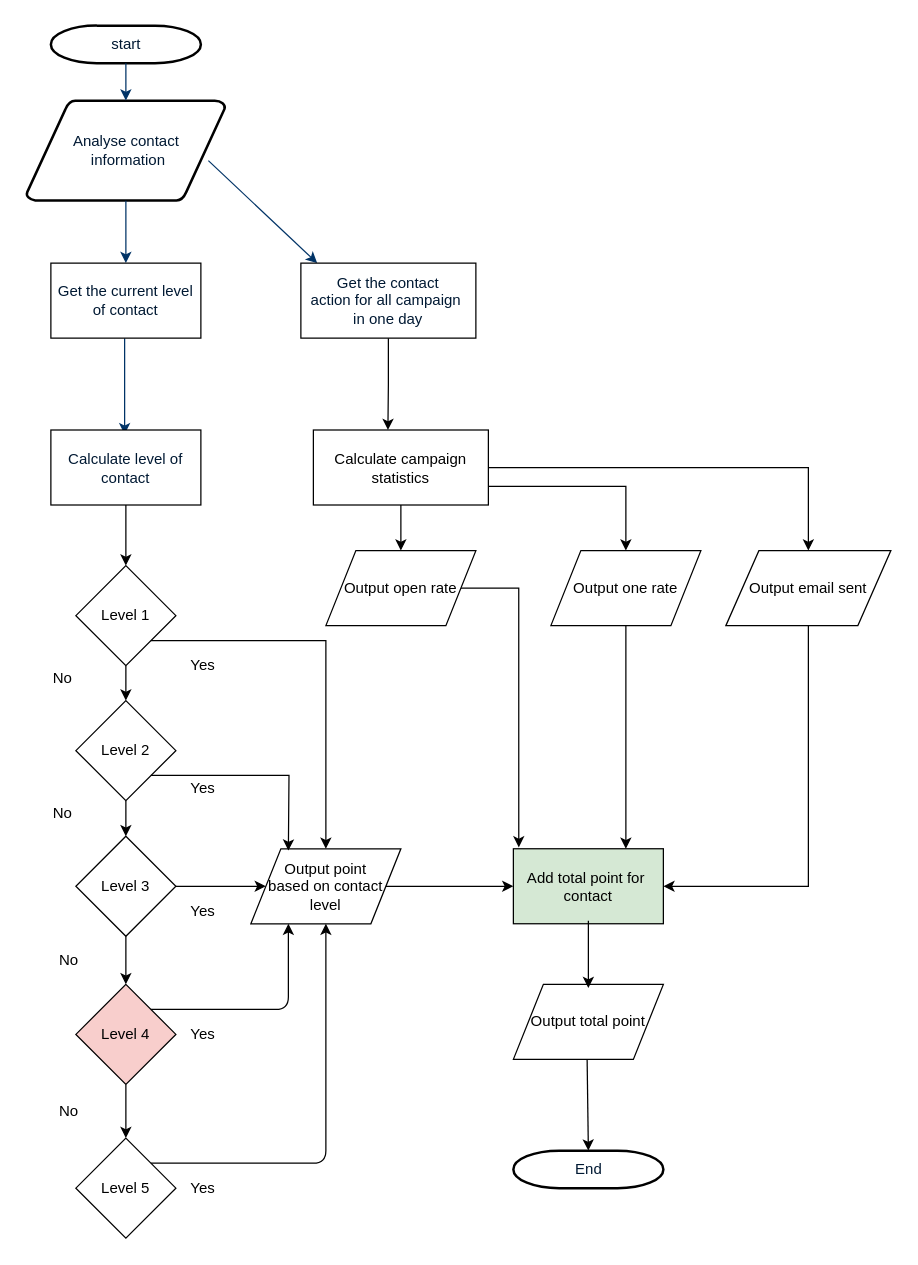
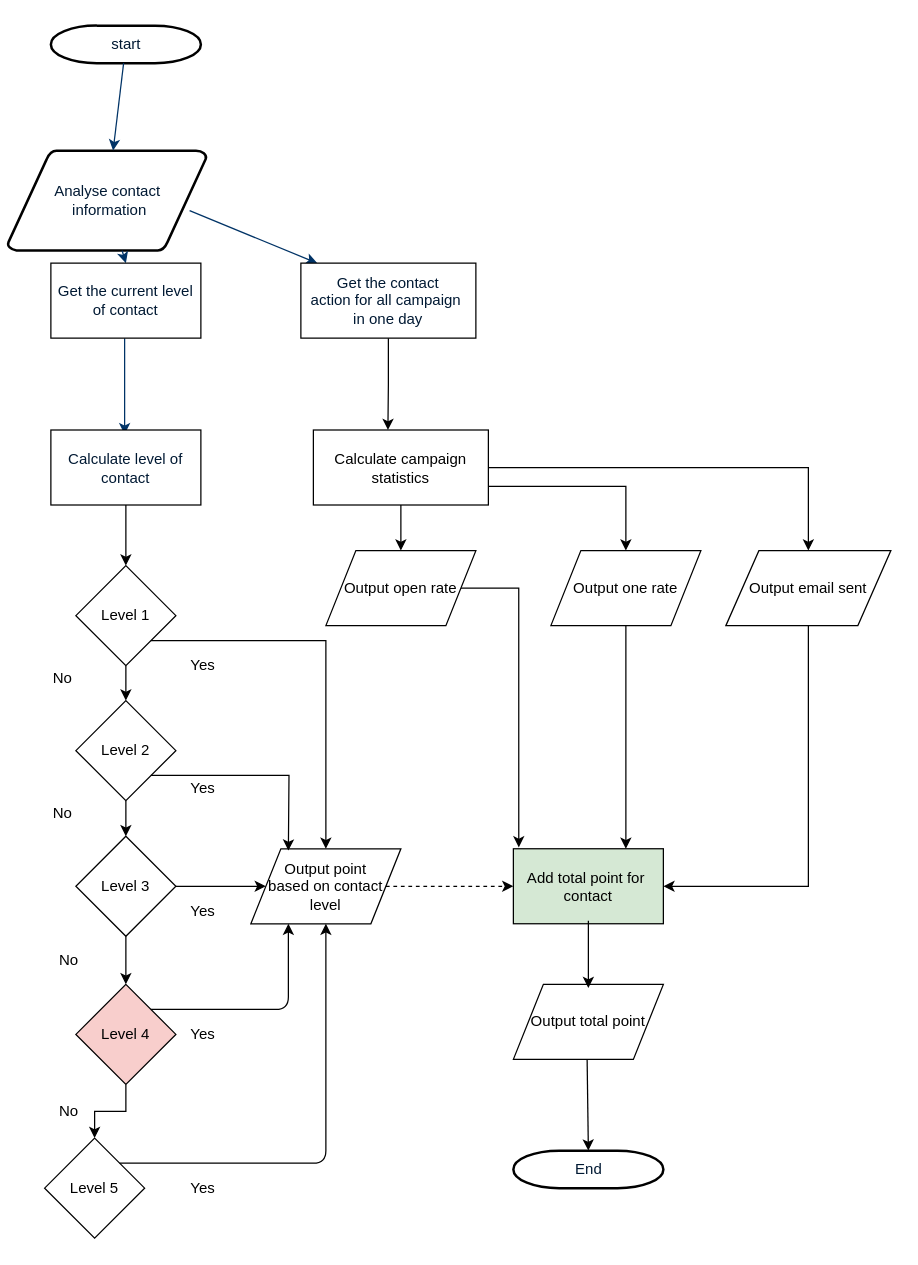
- <mxCell id="3" value="Analyse contact&lt;br&gt;&amp;nbsp;information" style="shape=mxgraph.flowchart.data;fillColor=#FFFFFF;strokeColor=#000000;strokeWidth=2;gradientColor=none;gradientDirection=north;fontColor=#001933;fontStyle=0;html=1;" parent="1" vertex="1"><mxGeometry x="20.5" y="80" width="159" height="80" as="geometry" /></mxCell>
+ <mxCell id="3" value="Analyse contact&lt;br&gt;&amp;nbsp;information" style="shape=mxgraph.flowchart.data;fillColor=#FFFFFF;strokeColor=#000000;strokeWidth=2;gradientColor=none;gradientDirection=north;fontColor=#001933;fontStyle=0;html=1;" parent="1" vertex="1"><mxGeometry x="5.5" y="120" width="159" height="80" as="geometry" /></mxCell>
- <mxCell id="34" value="" style="endArrow=classic;html=1;exitX=1;exitY=0.5;exitDx=0;exitDy=0;entryX=0;entryY=0.5;entryDx=0;entryDy=0;" edge="1" parent="1" source="33" target="30"><mxGeometry width="50" height="50" relative="1" as="geometry"><mxPoint x="330" y="733.5" as="sourcePoint" /><mxPoint x="380" y="683.5" as="targetPoint" /></mxGeometry></mxCell>
+ <mxCell id="34" value="" style="endArrow=classic;html=1;exitX=1;exitY=0.5;exitDx=0;exitDy=0;entryX=0;entryY=0.5;entryDx=0;entryDy=0;dashed=1;" edge="1" parent="1" source="33" target="30"><mxGeometry width="50" height="50" relative="1" as="geometry"><mxPoint x="330" y="733.5" as="sourcePoint" /><mxPoint x="380" y="683.5" as="targetPoint" /></mxGeometry></mxCell>
- <mxCell id="21" value="Level 5" style="rhombus;whiteSpace=wrap;html=1;" vertex="1" parent="1"><mxGeometry x="60" y="910" width="80" height="80" as="geometry" /></mxCell>
+ <mxCell id="21" value="Level 5" style="rhombus;whiteSpace=wrap;html=1;" vertex="1" parent="1"><mxGeometry x="35" y="910" width="80" height="80" as="geometry" /></mxCell>
